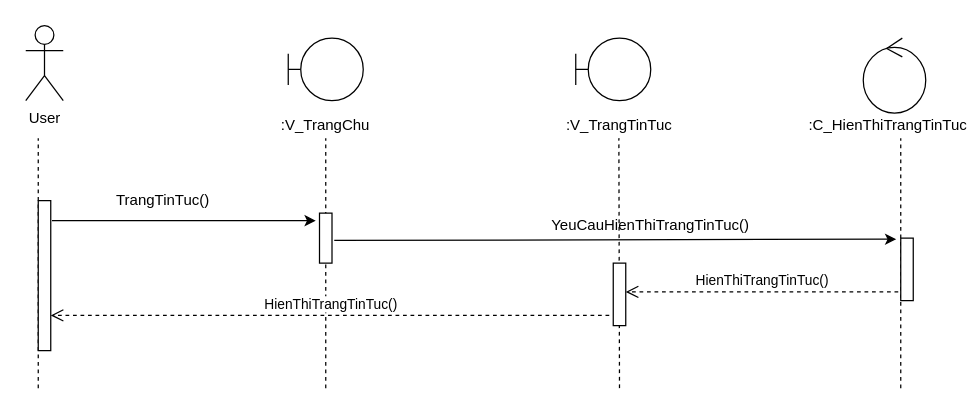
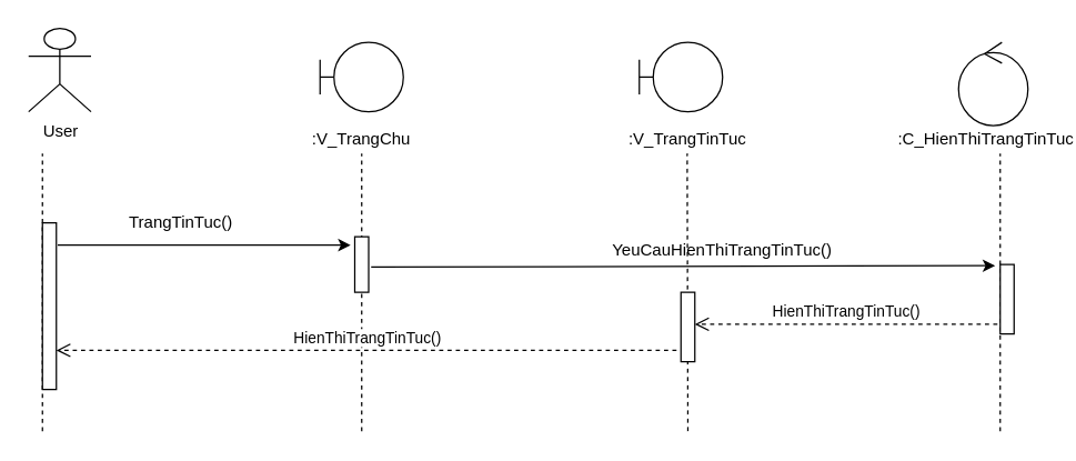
- <mxCell id="2" value="User" style="shape=umlActor;verticalLabelPosition=bottom;verticalAlign=top;html=1;outlineConnect=0;" vertex="1" parent="1"><mxGeometry x="20" y="20" width="30" height="60" as="geometry" /></mxCell>
+ <mxCell id="2" value="User" style="shape=umlActor;verticalLabelPosition=bottom;verticalAlign=top;html=1;outlineConnect=0;" vertex="1" parent="1"><mxGeometry x="20" y="20" width="45" height="60" as="geometry" /></mxCell>
